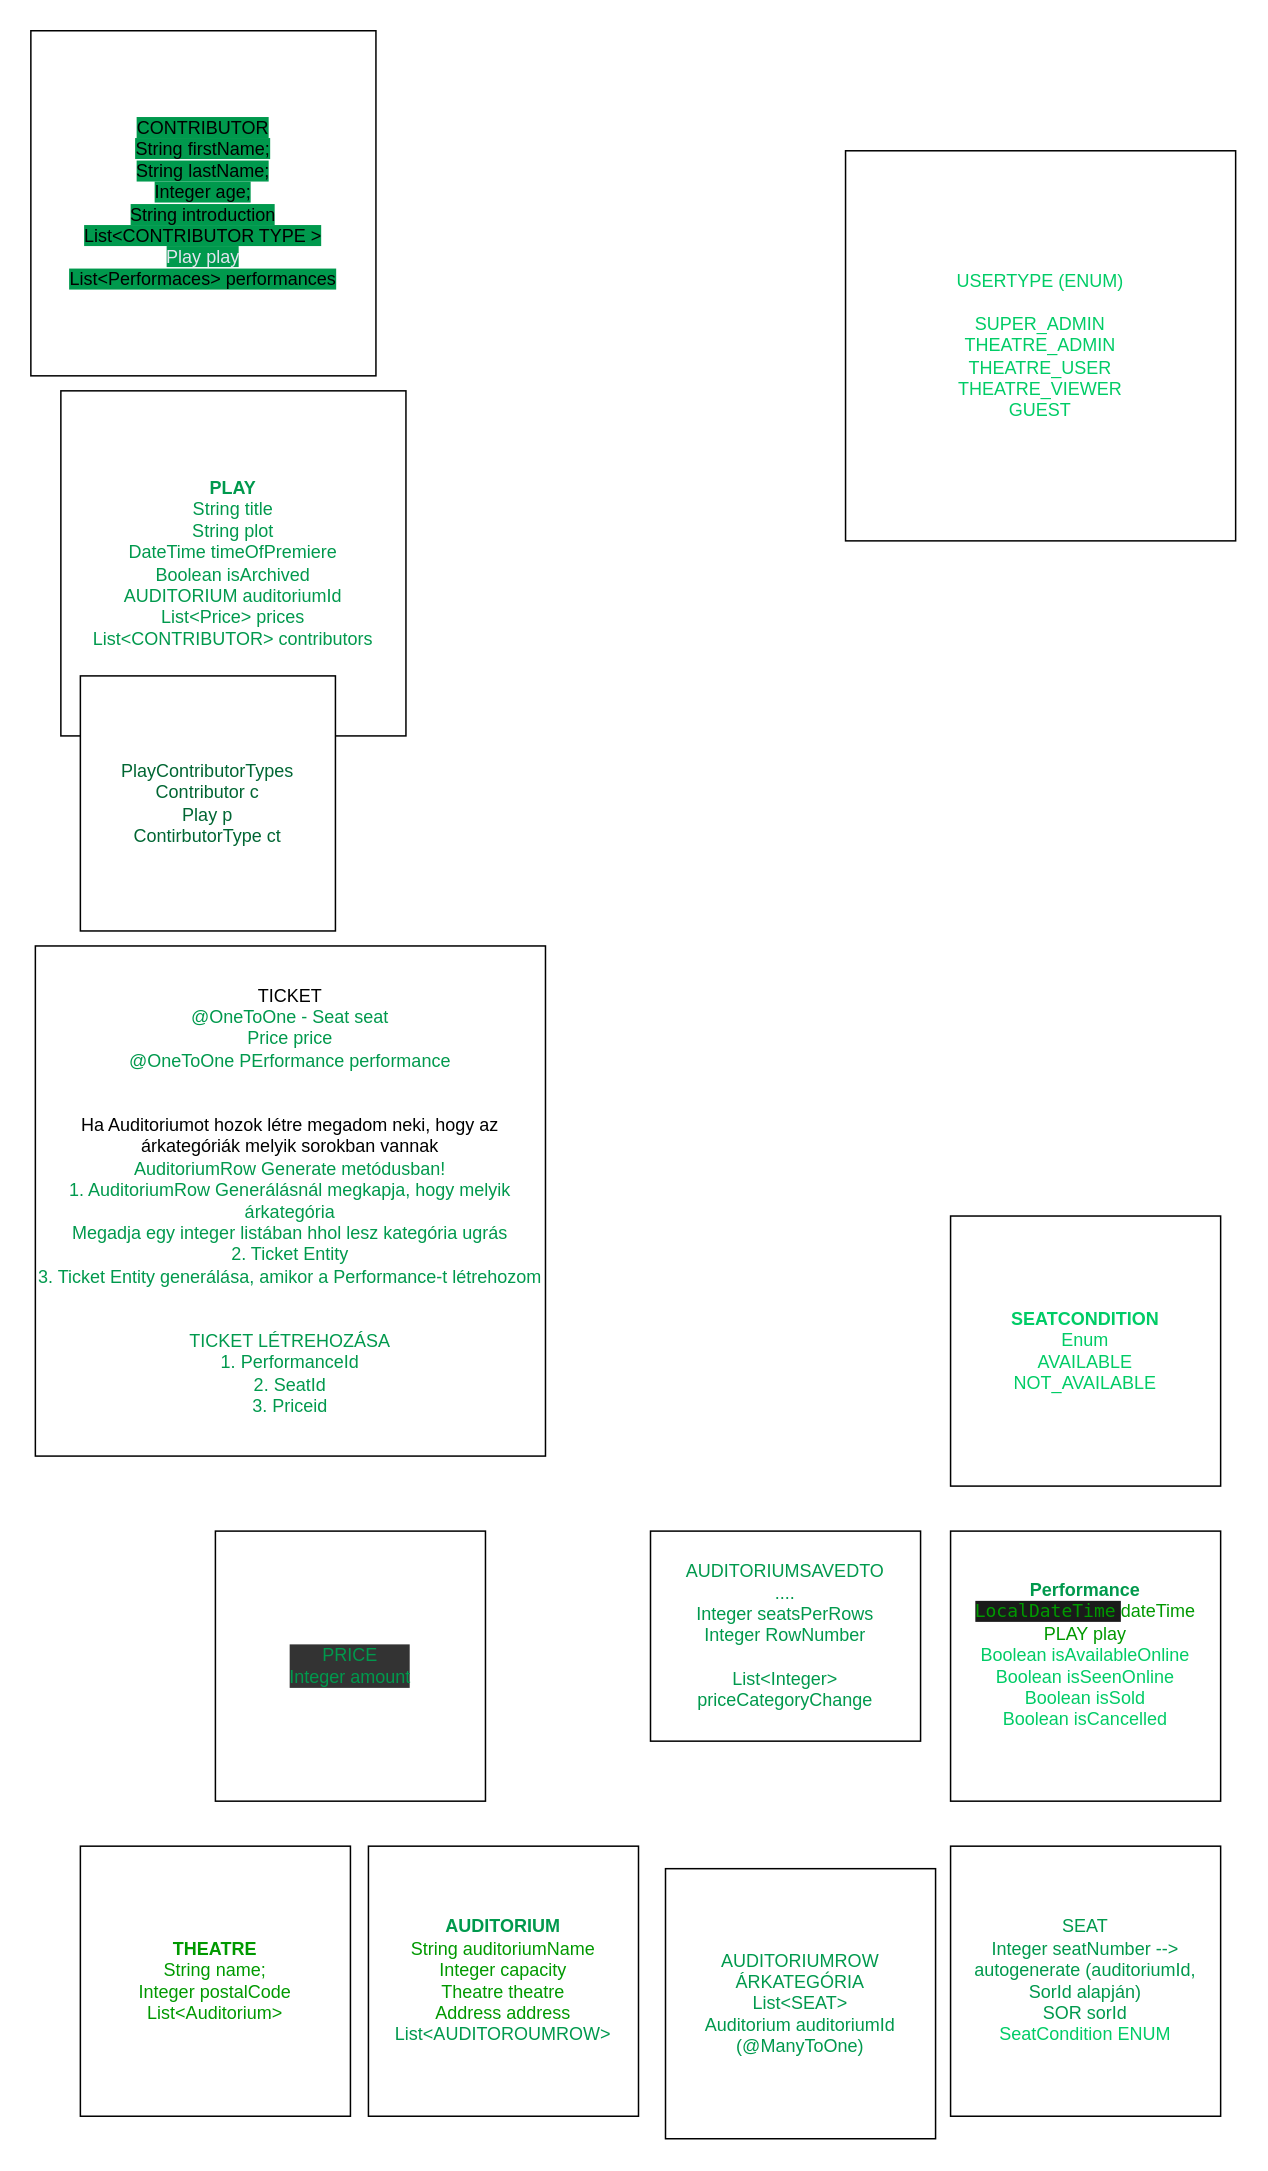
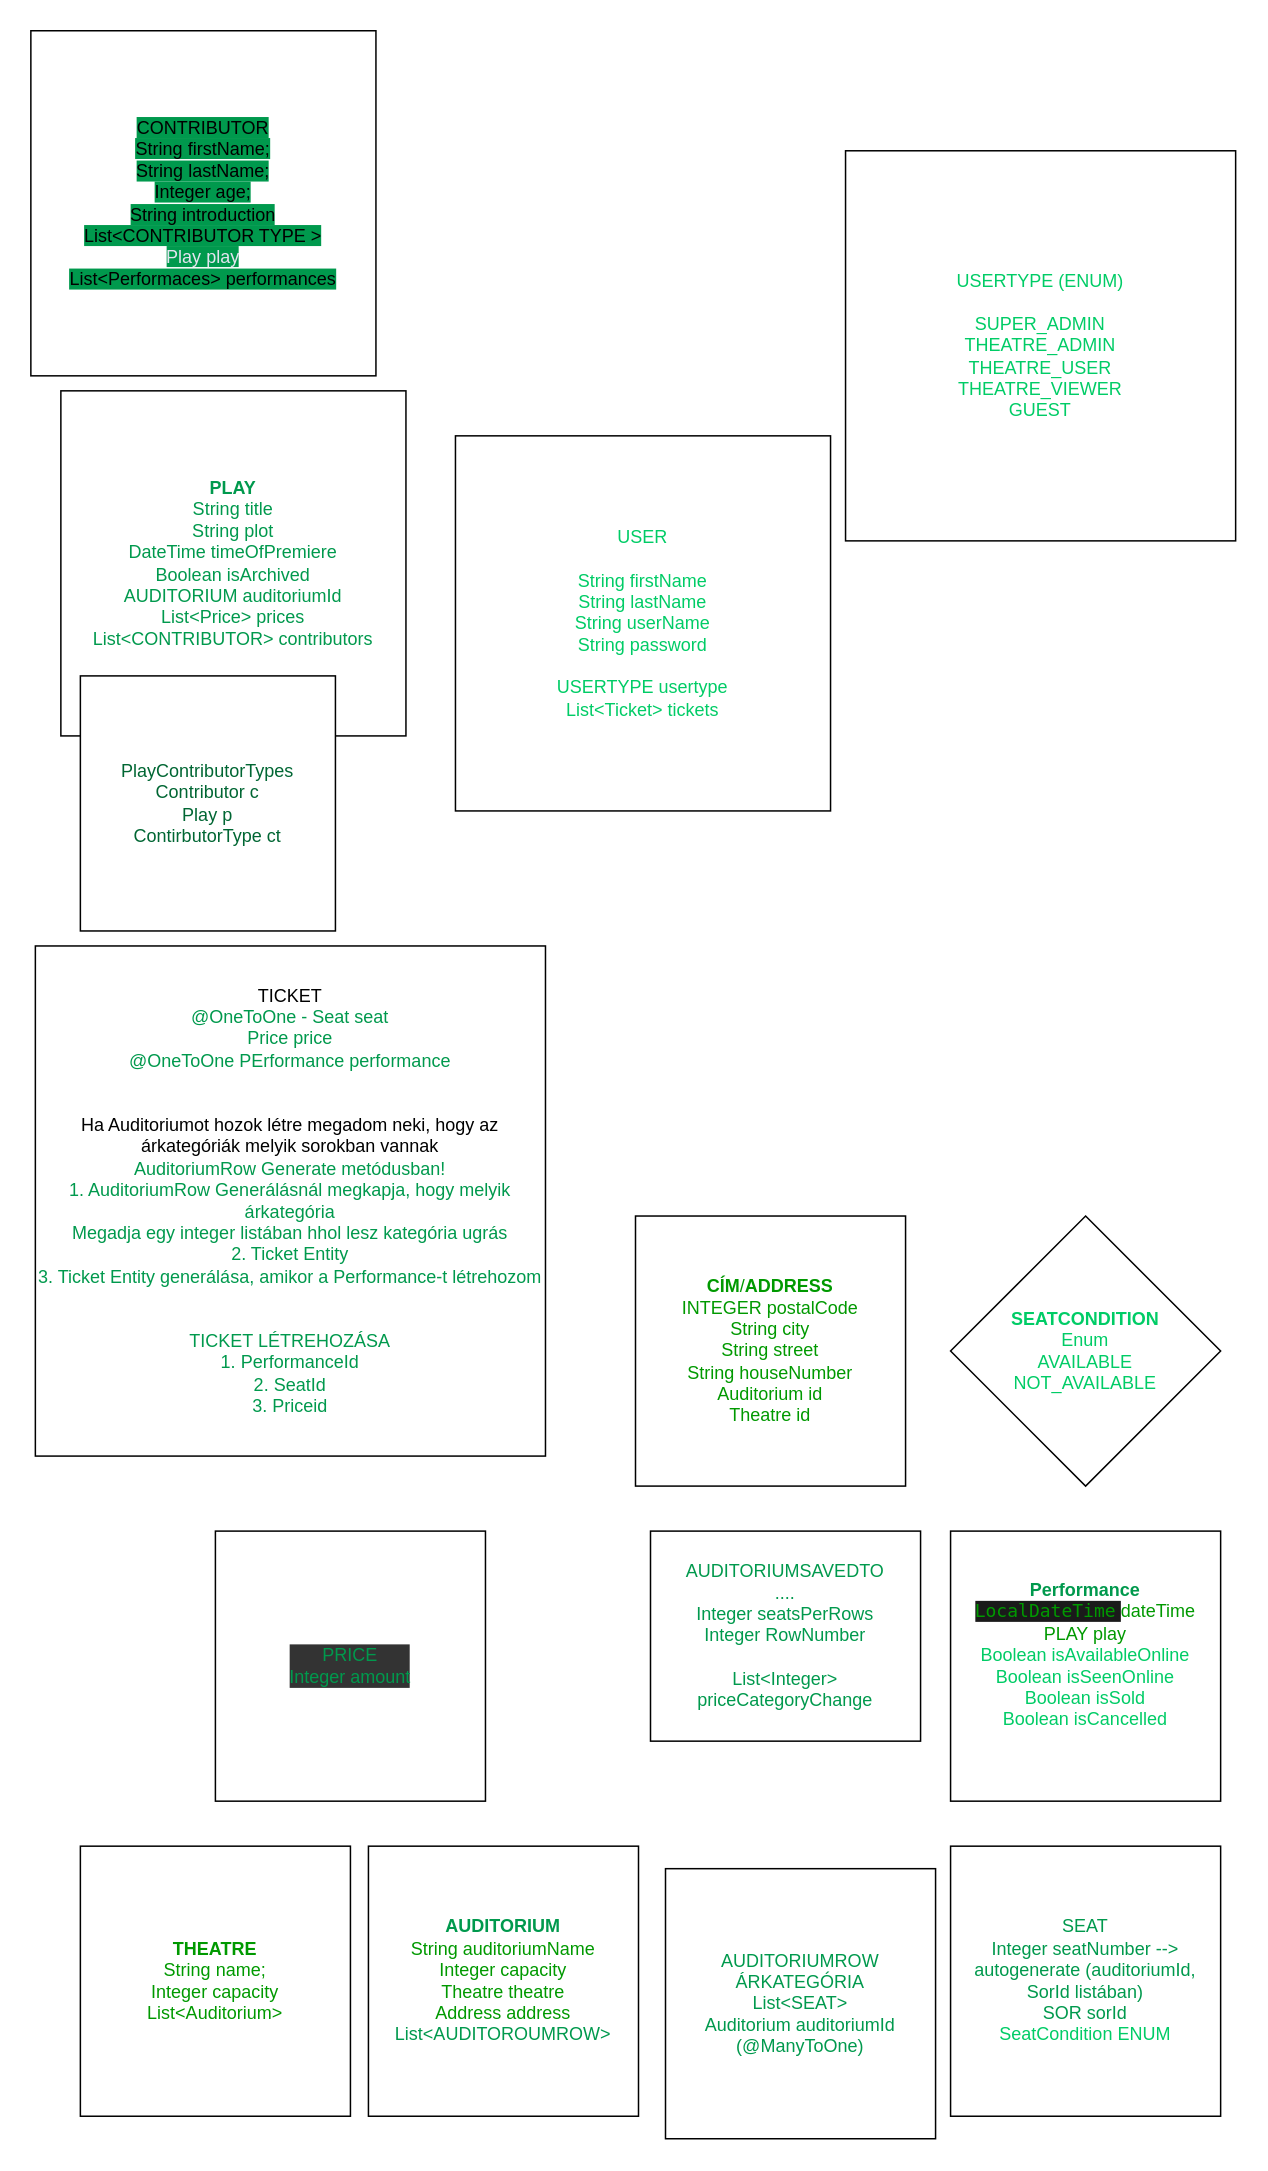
+ <mxCell id="13" value="&lt;font color=&quot;#00cc66&quot;&gt;USER&lt;br&gt;&lt;br&gt;String firstName&lt;br&gt;String lastName&lt;br&gt;String userName&lt;br&gt;String password&lt;br&gt;&lt;br&gt;USERTYPE usertype&lt;br&gt;List&amp;lt;Ticket&amp;gt; tickets&lt;/font&gt;" style="whiteSpace=wrap;html=1;aspect=fixed;" parent="1" vertex="1"><mxGeometry x="303" y="290" width="250" height="250" as="geometry" /></mxCell>
+ <mxCell id="3" value="&lt;font color=&quot;#009900&quot;&gt;&lt;b&gt;CÍM&lt;/b&gt;/&lt;b&gt;ADDRESS&lt;/b&gt;&lt;br&gt;INTEGER postalCode&lt;br&gt;String city&lt;br&gt;String street&lt;br&gt;String houseNumber&lt;br&gt;Auditorium id&lt;br&gt;Theatre id&lt;br&gt;&lt;/font&gt;" style="whiteSpace=wrap;html=1;aspect=fixed;" parent="1" vertex="1"><mxGeometry x="423" y="810" width="180" height="180" as="geometry" /></mxCell>
- <mxCell id="9" value="&lt;font color=&quot;#00cc66&quot;&gt;&lt;b&gt;SEATCONDITION&lt;/b&gt;&lt;br&gt;Enum&lt;br&gt;AVAILABLE&lt;br&gt;NOT_AVAILABLE&lt;br&gt;&lt;/font&gt;" style="whiteSpace=wrap;html=1;" parent="1" vertex="1"><mxGeometry x="633" y="810" width="180" height="180" as="geometry" /></mxCell>
+ <mxCell id="9" value="&lt;font color=&quot;#00cc66&quot;&gt;&lt;b&gt;SEATCONDITION&lt;/b&gt;&lt;br&gt;Enum&lt;br&gt;AVAILABLE&lt;br&gt;NOT_AVAILABLE&lt;br&gt;&lt;/font&gt;" style="rhombus;whiteSpace=wrap;html=1;" parent="1" vertex="1"><mxGeometry x="633" y="810" width="180" height="180" as="geometry" /></mxCell>
- <mxCell id="2" value="&lt;b&gt;&lt;font color=&quot;#009900&quot;&gt;THEATRE&lt;/font&gt;&lt;/b&gt;&lt;br&gt;&lt;font color=&quot;#009900&quot;&gt;String name;&lt;br&gt;Integer postalCode&lt;br&gt;List&amp;lt;Auditorium&amp;gt;&lt;/font&gt;" style="whiteSpace=wrap;html=1;aspect=fixed;" parent="1" vertex="1"><mxGeometry x="53" y="1230" width="180" height="180" as="geometry" /></mxCell>
+ <mxCell id="2" value="&lt;b&gt;&lt;font color=&quot;#009900&quot;&gt;THEATRE&lt;/font&gt;&lt;/b&gt;&lt;br&gt;&lt;font color=&quot;#009900&quot;&gt;String name;&lt;br&gt;Integer capacity&lt;br&gt;List&amp;lt;Auditorium&amp;gt;&lt;/font&gt;" style="whiteSpace=wrap;html=1;aspect=fixed;" parent="1" vertex="1"><mxGeometry x="53" y="1230" width="180" height="180" as="geometry" /></mxCell>
- <mxCell id="4" value="&lt;font color=&quot;#00994d&quot;&gt;SEAT&lt;br&gt;Integer seatNumber --&amp;gt; autogenerate (auditoriumId, SorId alapján)&lt;br&gt;SOR sorId&lt;/font&gt;&lt;br&gt;&lt;font color=&quot;#00cc66&quot;&gt;SeatCondition ENUM&lt;/font&gt;" style="whiteSpace=wrap;html=1;aspect=fixed;" parent="1" vertex="1"><mxGeometry x="633" y="1230" width="180" height="180" as="geometry" /></mxCell>
+ <mxCell id="4" value="&lt;font color=&quot;#00994d&quot;&gt;SEAT&lt;br&gt;Integer seatNumber --&amp;gt; autogenerate (auditoriumId, SorId listában)&lt;br&gt;SOR sorId&lt;/font&gt;&lt;br&gt;&lt;font color=&quot;#00cc66&quot;&gt;SeatCondition ENUM&lt;/font&gt;" style="whiteSpace=wrap;html=1;aspect=fixed;" parent="1" vertex="1"><mxGeometry x="633" y="1230" width="180" height="180" as="geometry" /></mxCell>
